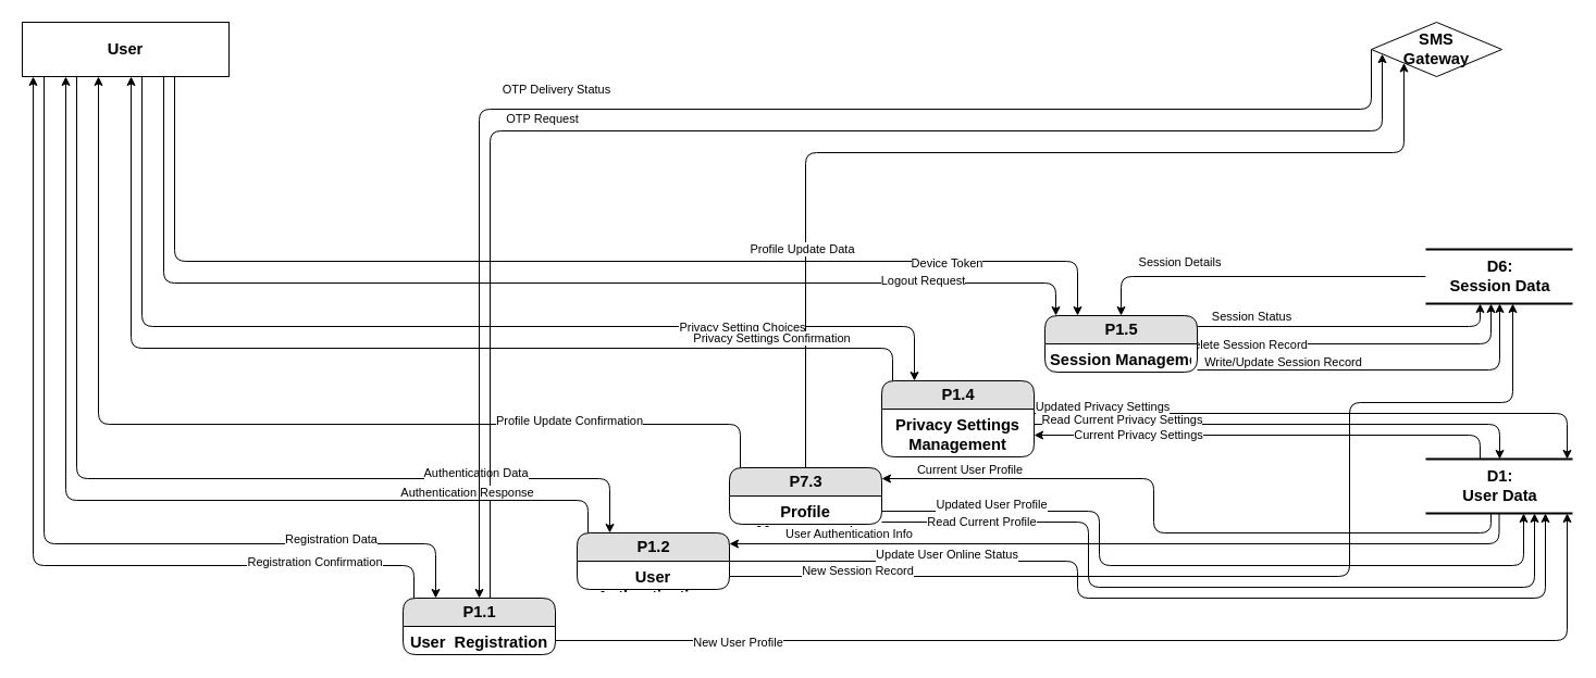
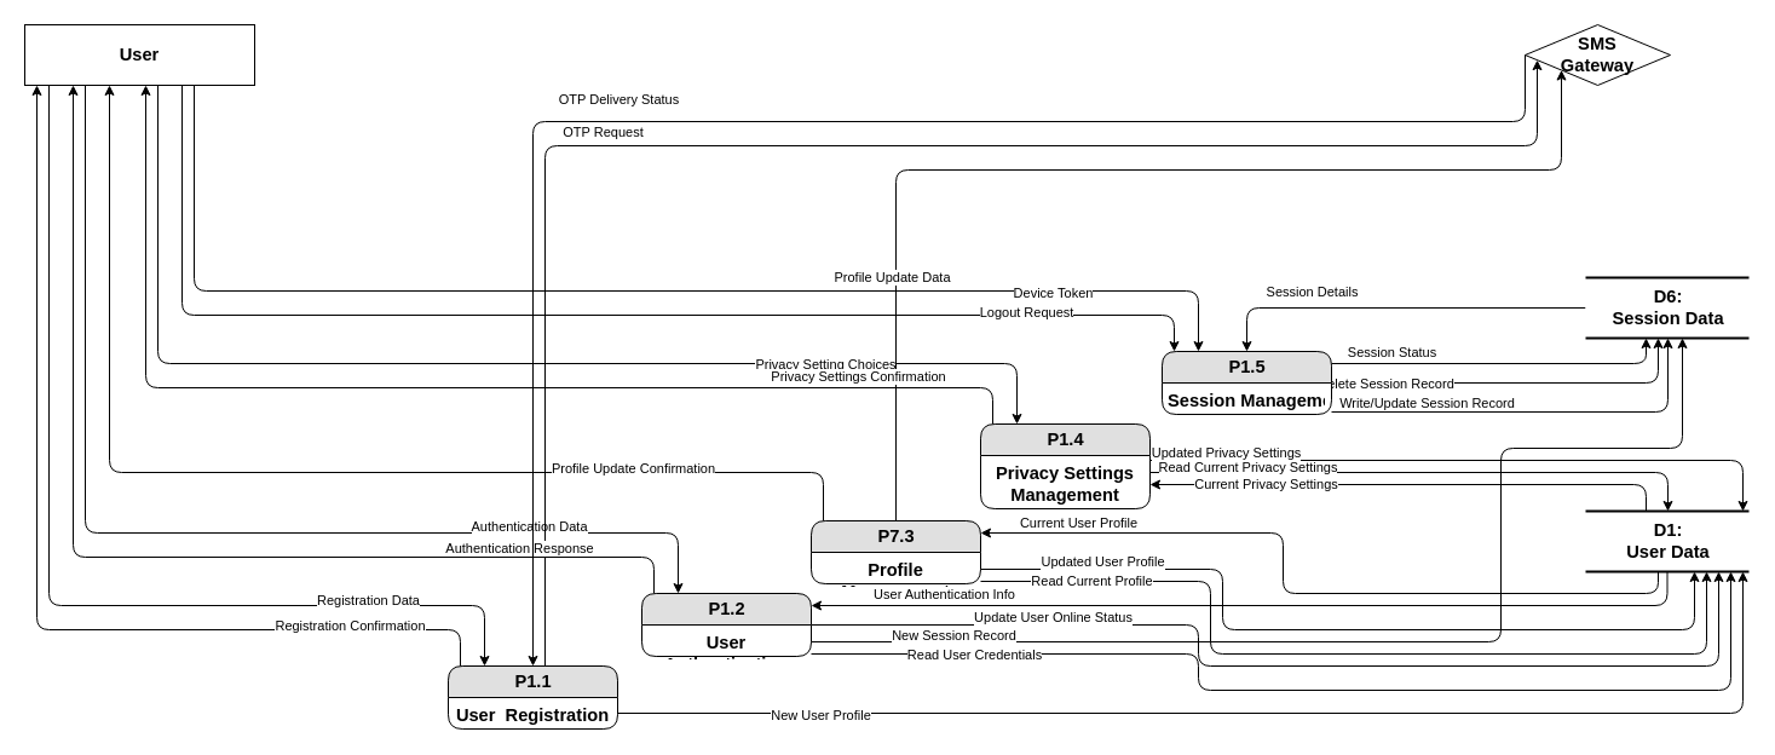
+ <mxCell id="64" style="edgeStyle=orthogonalEdgeStyle;rounded=1;orthogonalLoop=1;jettySize=auto;html=1;" edge="1" parent="1" source="33" target="25"><mxGeometry relative="1" as="geometry"><Array as="points"><mxPoint x="990" y="540" /><mxPoint x="990" y="570" /><mxPoint x="1430" y="570" /></Array></mxGeometry></mxCell>
+ <mxCell id="65" value="Read User Credentials" style="edgeLabel;html=1;align=center;verticalAlign=middle;resizable=0;points=[];" vertex="1" connectable="0" parent="64"><mxGeometry x="-0.053" y="1" relative="1" as="geometry"><mxPoint x="-256" y="-29" as="offset" /></mxGeometry></mxCell>
